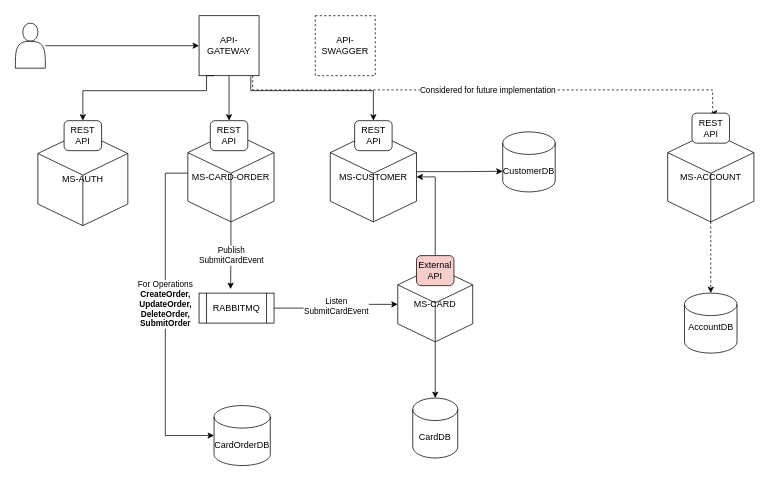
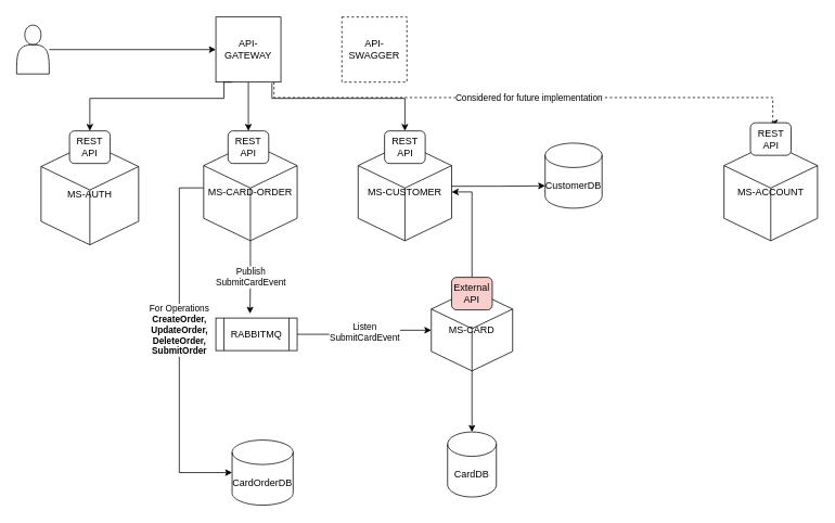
- <mxCell id="28" style="edgeStyle=orthogonalEdgeStyle;rounded=0;orthogonalLoop=1;jettySize=auto;html=1;entryX=0.5;entryY=0;entryDx=0;entryDy=0;entryPerimeter=0;dashed=1;" parent="1" source="29" target="32" edge="1"><mxGeometry relative="1" as="geometry" /></mxCell>
- <mxCell id="32" value="&lt;div&gt;AccountDB&lt;/div&gt;&lt;div&gt;&lt;br&gt;&lt;/div&gt;" style="shape=cylinder3;whiteSpace=wrap;html=1;boundedLbl=1;backgroundOutline=1;size=15;" parent="1" vertex="1"><mxGeometry x="912.5" y="390" width="70" height="80" as="geometry" /></mxCell>
